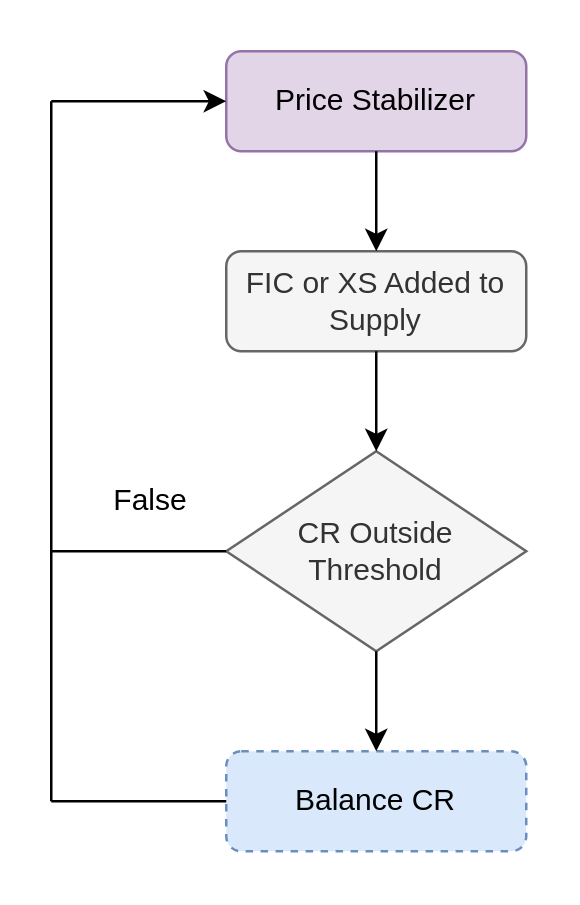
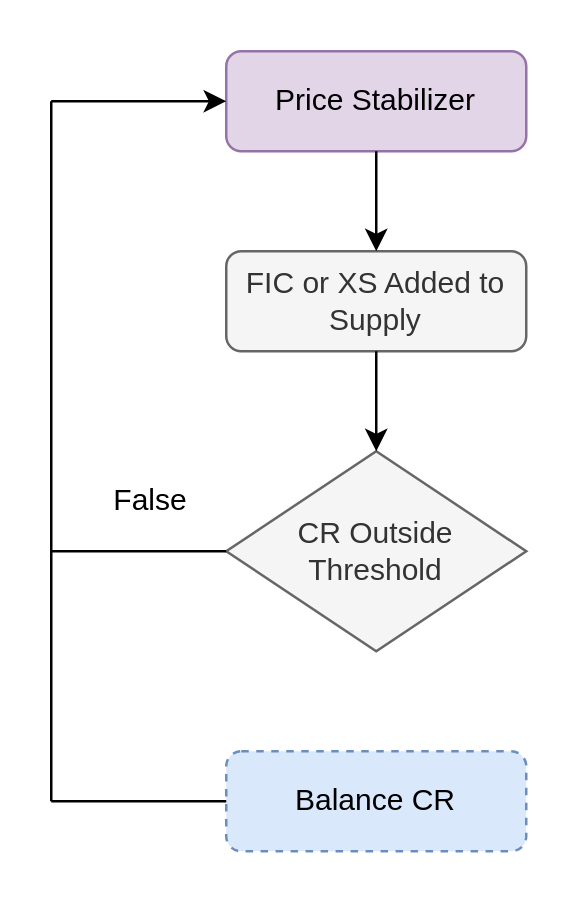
- <mxCell id="5" value="" style="endArrow=classic;html=1;exitX=0.5;exitY=1;exitDx=0;exitDy=0;entryX=0.5;entryY=0;entryDx=0;entryDy=0;" parent="1" source="2" target="4" edge="1"><mxGeometry x="250" y="20" width="50" height="50" as="geometry"><mxPoint x="-20" y="240" as="sourcePoint" /><mxPoint x="30" y="190" as="targetPoint" /></mxGeometry></mxCell>
